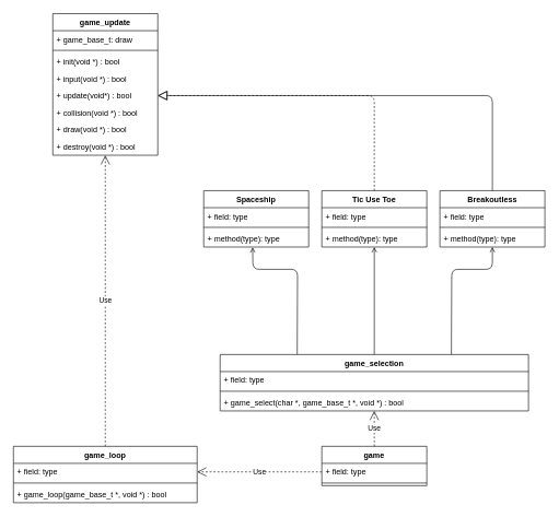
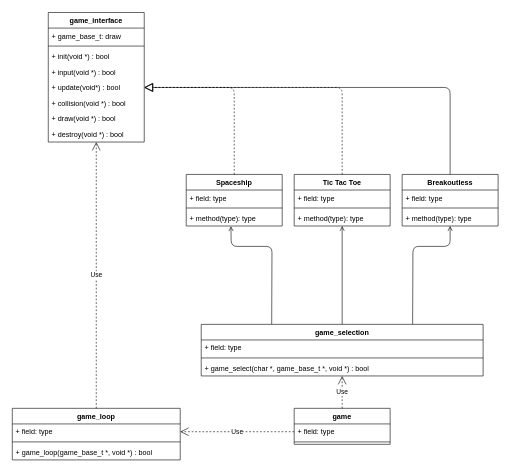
- <mxCell id="2" value="game_update" style="swimlane;fontStyle=1;align=center;verticalAlign=top;childLayout=stackLayout;horizontal=1;startSize=26;horizontalStack=0;resizeParent=1;resizeParentMax=0;resizeLast=0;collapsible=1;marginBottom=0;" parent="1" vertex="1"><mxGeometry x="80" y="20" width="160" height="216" as="geometry" /></mxCell>
+ <mxCell id="2" value="game_interface" style="swimlane;fontStyle=1;align=center;verticalAlign=top;childLayout=stackLayout;horizontal=1;startSize=26;horizontalStack=0;resizeParent=1;resizeParentMax=0;resizeLast=0;collapsible=1;marginBottom=0;" parent="1" vertex="1"><mxGeometry x="80" y="20" width="160" height="216" as="geometry" /></mxCell>
+ <mxCell id="34" value="" style="endArrow=block;dashed=1;endFill=0;endSize=12;html=1;exitX=0.5;exitY=0;exitDx=0;exitDy=0;entryX=1;entryY=0.5;entryDx=0;entryDy=0;" parent="1" source="19" target="7" edge="1"><mxGeometry width="160" relative="1" as="geometry"><mxPoint x="370" y="364" as="sourcePoint" /><mxPoint x="370" y="140" as="targetPoint" /><Array as="points"><mxPoint x="390" y="145" /></Array></mxGeometry></mxCell>
- <mxCell id="23" value="Tic Use Toe" style="swimlane;fontStyle=1;align=center;verticalAlign=top;childLayout=stackLayout;horizontal=1;startSize=26;horizontalStack=0;resizeParent=1;resizeParentMax=0;resizeLast=0;collapsible=1;marginBottom=0;" parent="1" vertex="1"><mxGeometry x="490" y="290" width="160" height="86" as="geometry" /></mxCell>
+ <mxCell id="23" value="Tic Tac Toe" style="swimlane;fontStyle=1;align=center;verticalAlign=top;childLayout=stackLayout;horizontal=1;startSize=26;horizontalStack=0;resizeParent=1;resizeParentMax=0;resizeLast=0;collapsible=1;marginBottom=0;" parent="1" vertex="1"><mxGeometry x="490" y="290" width="160" height="86" as="geometry" /></mxCell>
